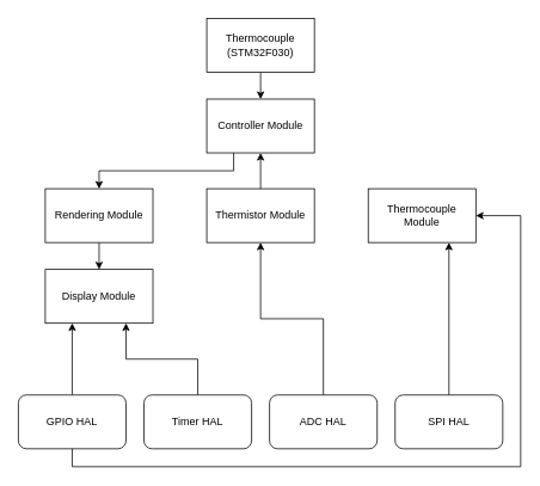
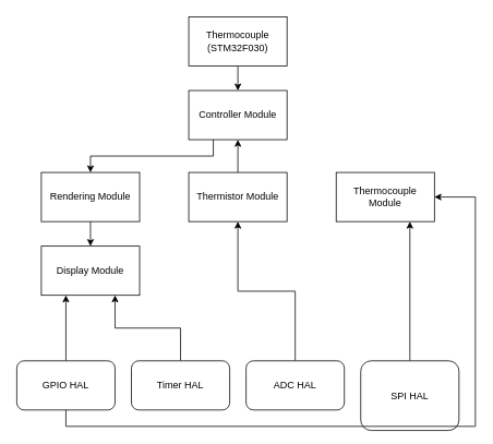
- <mxCell id="13" value="SPI HAL" style="rounded=1;whiteSpace=wrap;html=1;" vertex="1" parent="1"><mxGeometry x="440" y="440" width="120" height="60" as="geometry" /></mxCell>
+ <mxCell id="13" value="SPI HAL" style="rounded=1;whiteSpace=wrap;html=1;" vertex="1" parent="1"><mxGeometry x="440" y="440" width="120" height="85" as="geometry" /></mxCell>
